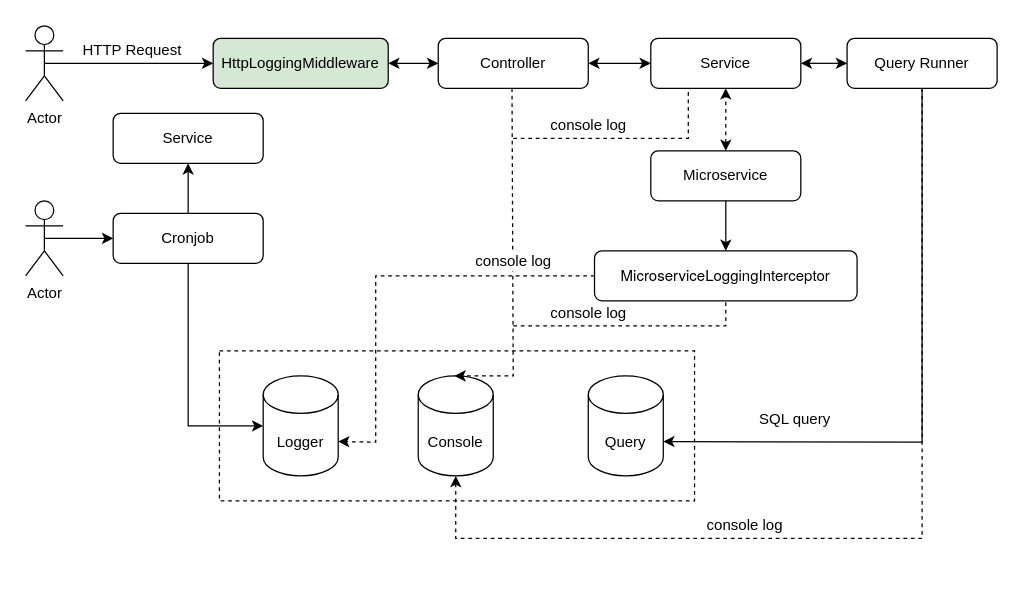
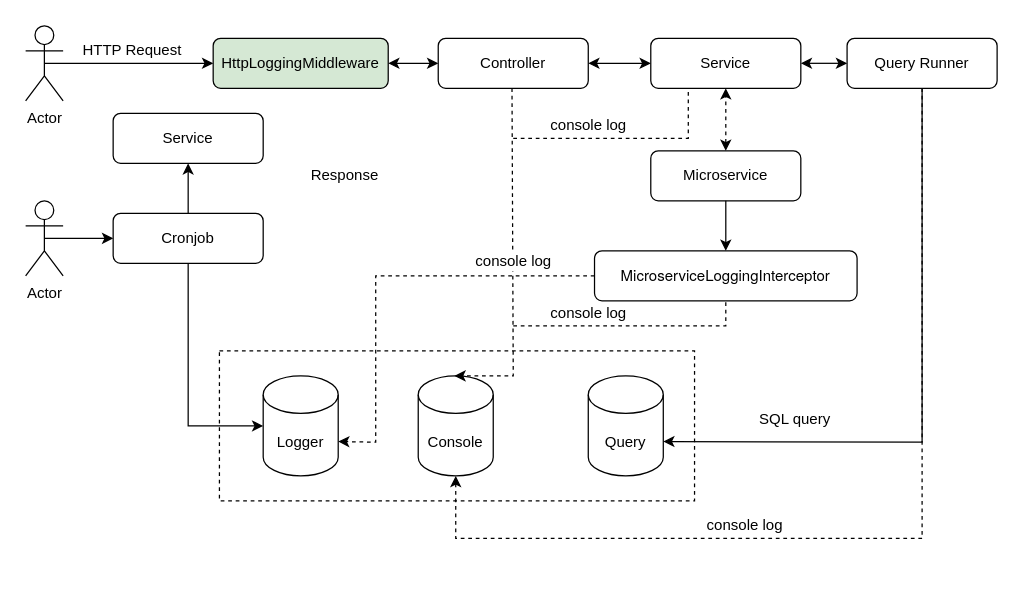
+ <mxCell id="9" value="Response" style="text;html=1;align=center;verticalAlign=middle;resizable=0;points=[];autosize=1;strokeColor=none;fillColor=none;" vertex="1" parent="1"><mxGeometry x="240" y="130" width="70" height="20" as="geometry" /></mxCell>
